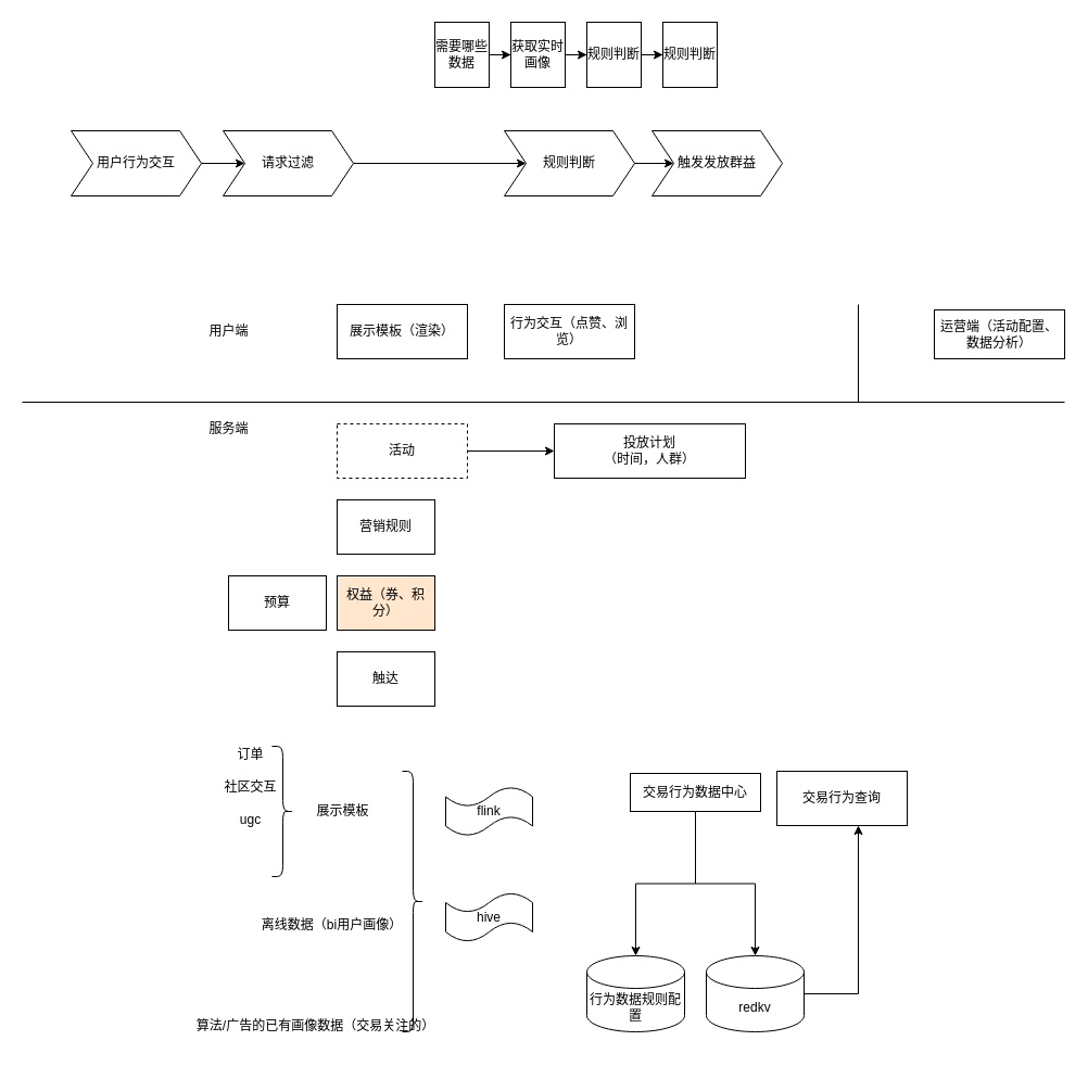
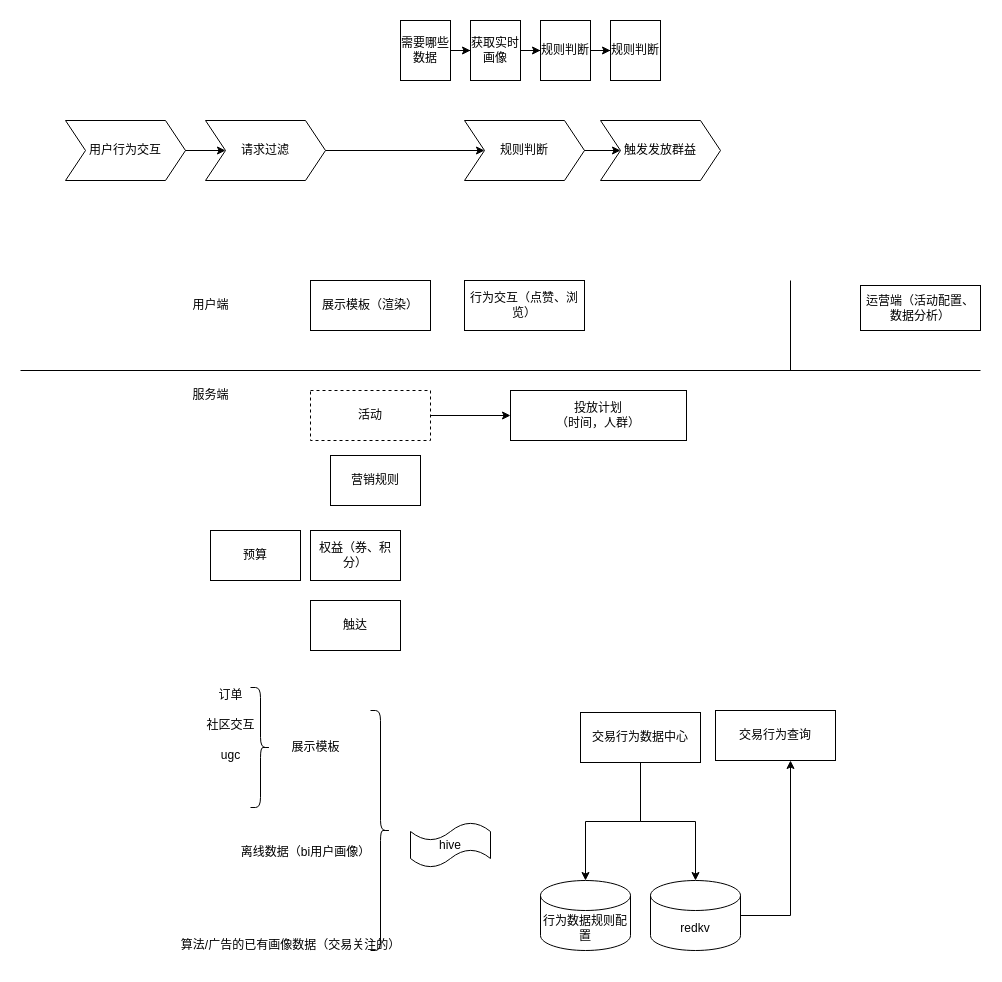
- <mxCell id="5" value="营销规则" style="rounded=0;whiteSpace=wrap;html=1;" vertex="1" parent="1"><mxGeometry x="310" y="460" width="90" height="50" as="geometry" /></mxCell>
+ <mxCell id="5" value="营销规则" style="rounded=0;whiteSpace=wrap;html=1;" vertex="1" parent="1"><mxGeometry x="330" y="455" width="90" height="50" as="geometry" /></mxCell>
- <mxCell id="6" value="权益（券、积分）" style="rounded=0;whiteSpace=wrap;html=1;fillColor=#ffe6cc;" vertex="1" parent="1"><mxGeometry x="310" y="530" width="90" height="50" as="geometry" /></mxCell>
+ <mxCell id="6" value="权益（券、积分）" style="rounded=0;whiteSpace=wrap;html=1;" vertex="1" parent="1"><mxGeometry x="310" y="530" width="90" height="50" as="geometry" /></mxCell>
- <mxCell id="18" value="交易行为数据中心" style="rounded=0;whiteSpace=wrap;html=1;" vertex="1" parent="1"><mxGeometry x="580" y="712" width="120" height="35" as="geometry" /></mxCell>
+ <mxCell id="18" value="交易行为数据中心" style="rounded=0;whiteSpace=wrap;html=1;" vertex="1" parent="1"><mxGeometry x="580" y="712" width="120" height="50" as="geometry" /></mxCell>
- <mxCell id="27" value="flink" style="shape=tape;whiteSpace=wrap;html=1;" vertex="1" parent="1"><mxGeometry x="410" y="724.5" width="80" height="45" as="geometry" /></mxCell>
